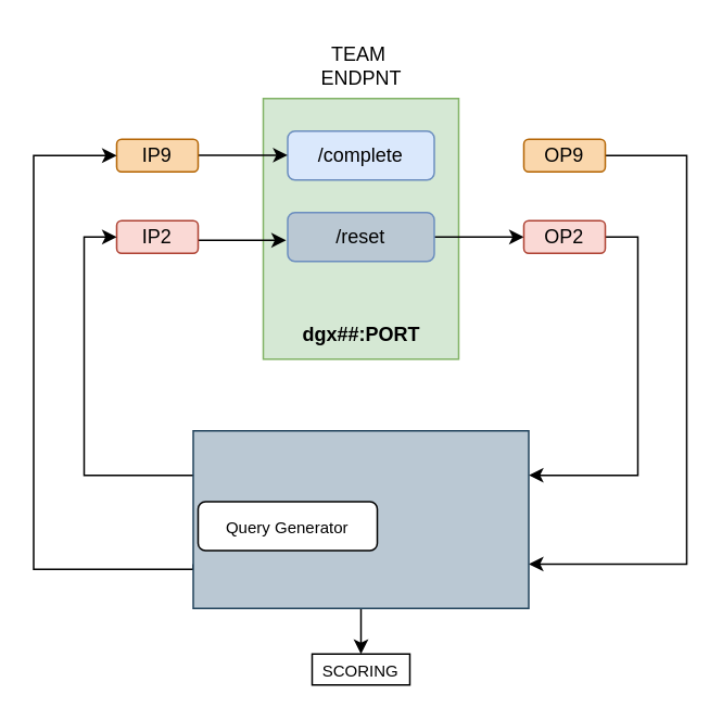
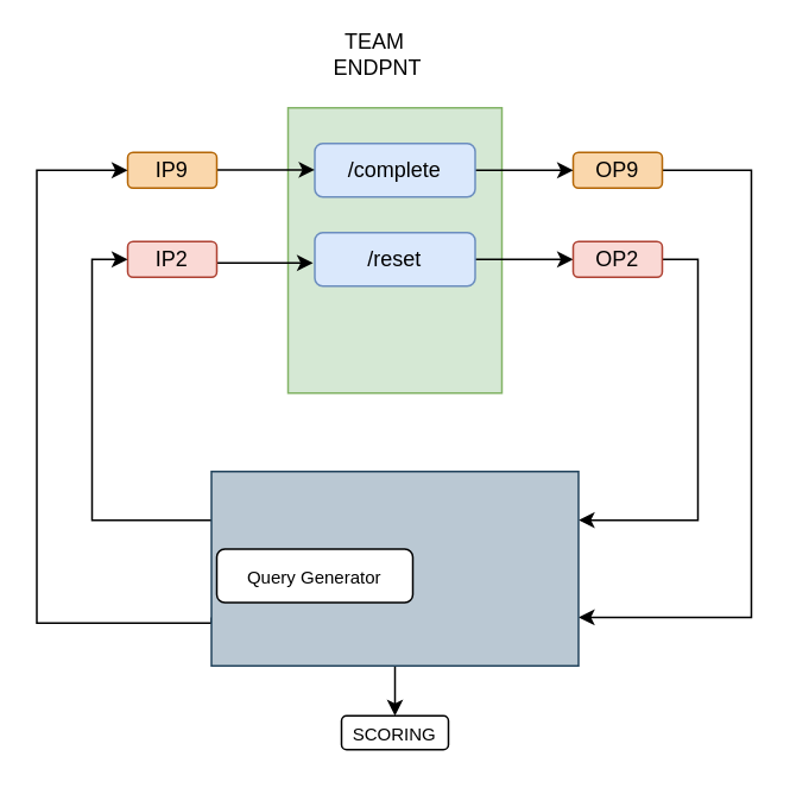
- <mxCell id="5" value="&lt;span style=&quot;text-wrap: wrap;&quot;&gt;TEAM&amp;nbsp;&lt;/span&gt;&lt;div&gt;&lt;span style=&quot;text-wrap: wrap;&quot;&gt;ENDPNT&lt;/span&gt;&lt;/div&gt;" style="text;html=1;align=center;verticalAlign=middle;resizable=0;points=[];autosize=1;strokeColor=none;fillColor=none;" vertex="1" parent="1"><mxGeometry x="186" y="20" width="70" height="40" as="geometry" /></mxCell>
+ <mxCell id="5" value="&lt;span style=&quot;text-wrap: wrap;&quot;&gt;TEAM&amp;nbsp;&lt;/span&gt;&lt;div&gt;&lt;span style=&quot;text-wrap: wrap;&quot;&gt;ENDPNT&lt;/span&gt;&lt;/div&gt;" style="text;html=1;align=center;verticalAlign=middle;resizable=0;points=[];autosize=1;strokeColor=none;fillColor=none;" vertex="1" parent="1"><mxGeometry x="176" y="10" width="70" height="40" as="geometry" /></mxCell>
+ <mxCell id="6" value="" style="edgeStyle=orthogonalEdgeStyle;rounded=0;orthogonalLoop=1;jettySize=auto;html=1;" edge="1" parent="1" source="7" target="3"><mxGeometry relative="1" as="geometry" /></mxCell>
- <mxCell id="9" value="/reset" style="rounded=1;whiteSpace=wrap;html=1;fillColor=#bac8d3;strokeColor=#6c8ebf;" vertex="1" parent="1"><mxGeometry x="176" y="130" width="90" height="30" as="geometry" /></mxCell>
+ <mxCell id="9" value="/reset" style="rounded=1;whiteSpace=wrap;html=1;fillColor=#dae8fc;strokeColor=#6c8ebf;" vertex="1" parent="1"><mxGeometry x="176" y="130" width="90" height="30" as="geometry" /></mxCell>
- <mxCell id="10" value="&lt;b&gt;dgx##:PORT&lt;/b&gt;" style="text;html=1;align=center;verticalAlign=middle;resizable=0;points=[];autosize=1;strokeColor=none;fillColor=none;" vertex="1" parent="1"><mxGeometry x="171" y="190" width="100" height="30" as="geometry" /></mxCell>
- <mxCell id="22" value="&lt;font style=&quot;font-size: 10px;&quot;&gt;SCORING&lt;/font&gt;" style="rounded=0;whiteSpace=wrap;html=1;" vertex="1" parent="1"><mxGeometry x="191" y="401" width="60" height="19" as="geometry" /></mxCell>
+ <mxCell id="22" value="&lt;font style=&quot;font-size: 10px;&quot;&gt;SCORING&lt;/font&gt;" style="whiteSpace=wrap;html=1;rounded=1;" vertex="1" parent="1"><mxGeometry x="191" y="401" width="60" height="19" as="geometry" /></mxCell>
